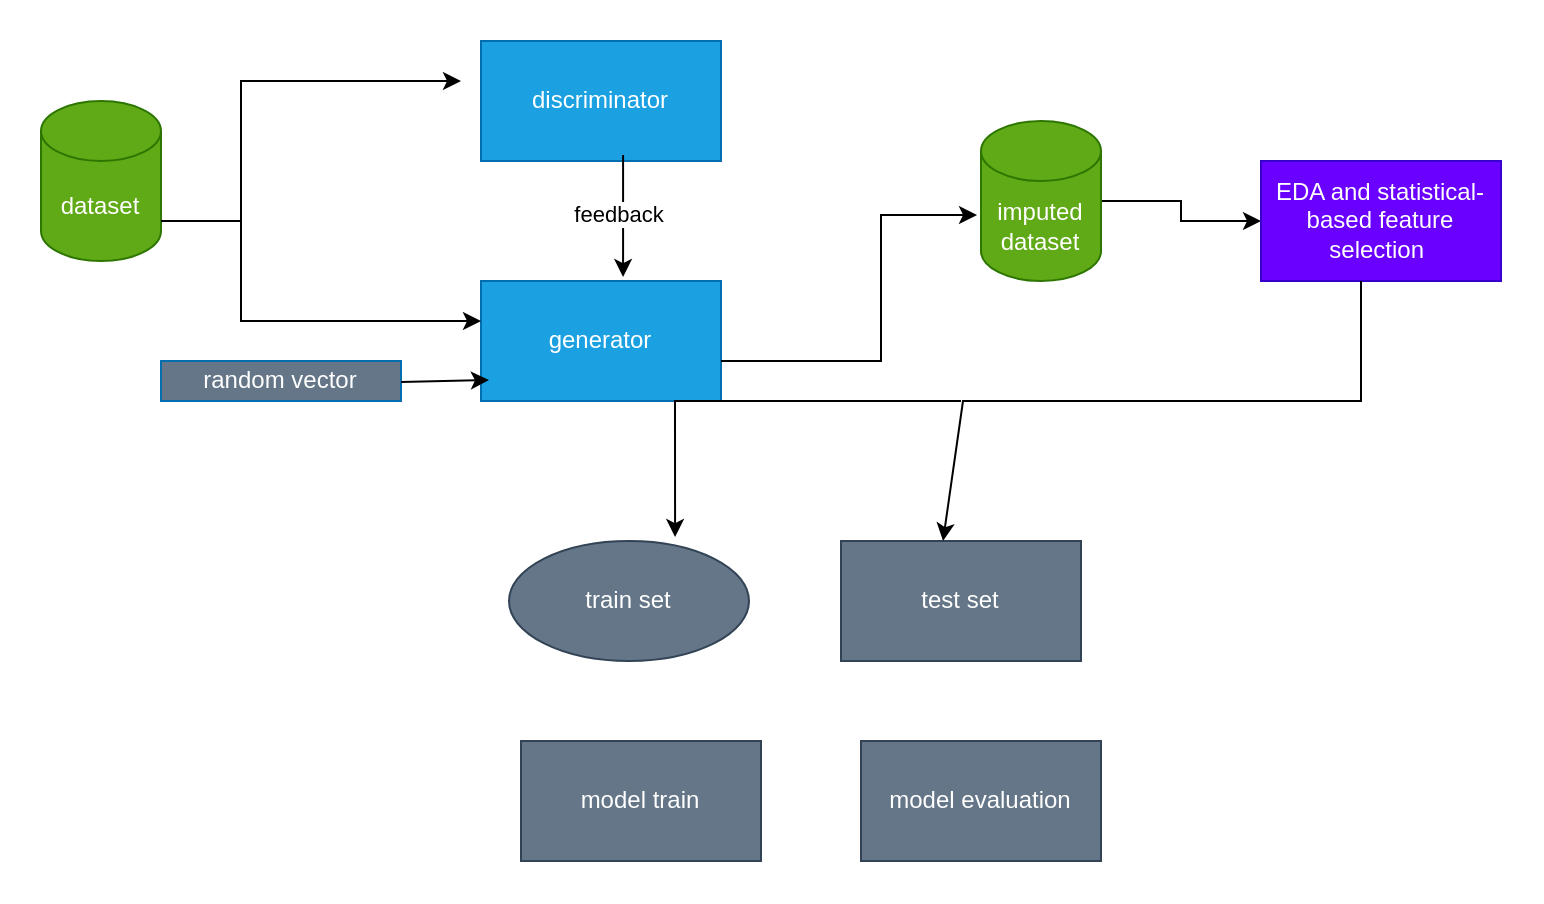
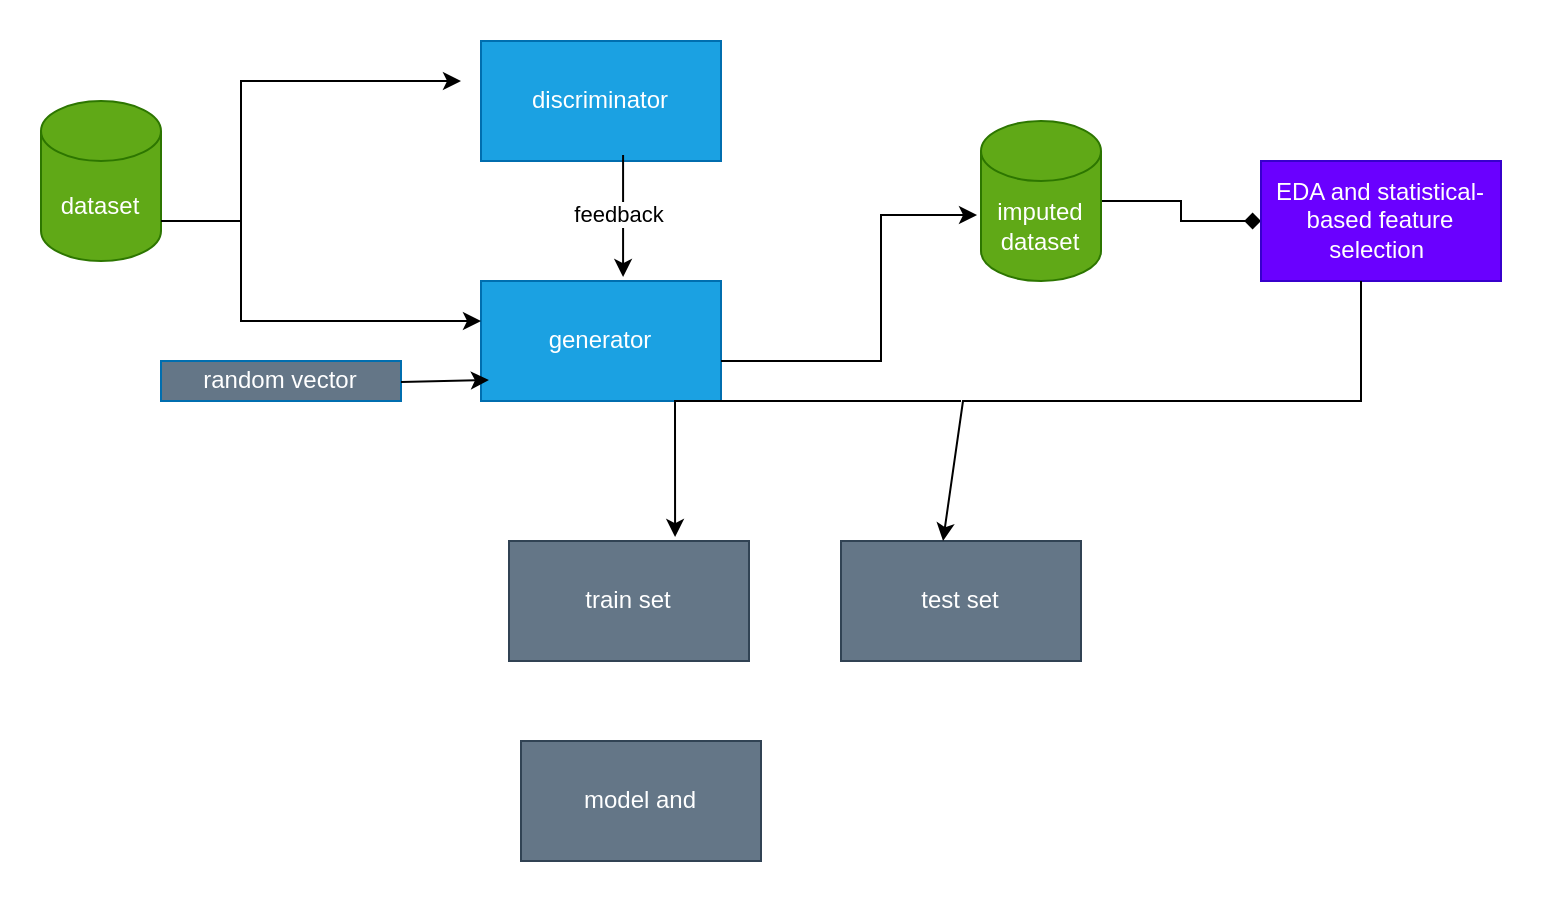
- <mxCell id="6" value="" style="edgeStyle=orthogonalEdgeStyle;rounded=0;orthogonalLoop=1;jettySize=auto;html=1;" edge="1" parent="1" source="7" target="15"><mxGeometry relative="1" as="geometry" /></mxCell>
+ <mxCell id="6" value="" style="edgeStyle=orthogonalEdgeStyle;rounded=0;orthogonalLoop=1;jettySize=auto;html=1;endArrow=diamond;" edge="1" parent="1" source="7" target="15"><mxGeometry relative="1" as="geometry" /></mxCell>
- <mxCell id="16" value="train set" style="ellipse;whiteSpace=wrap;html=1;fillColor=#647687;fontColor=#ffffff;strokeColor=#314354;" vertex="1" parent="1"><mxGeometry x="254" y="270" width="120" height="60" as="geometry" /></mxCell>
+ <mxCell id="16" value="train set" style="rounded=0;whiteSpace=wrap;html=1;fillColor=#647687;fontColor=#ffffff;strokeColor=#314354;" vertex="1" parent="1"><mxGeometry x="254" y="270" width="120" height="60" as="geometry" /></mxCell>
- <mxCell id="18" value="model train" style="rounded=0;whiteSpace=wrap;html=1;fillColor=#647687;fontColor=#ffffff;strokeColor=#314354;" vertex="1" parent="1"><mxGeometry x="260" y="370" width="120" height="60" as="geometry" /></mxCell>
+ <mxCell id="18" value="model and" style="rounded=0;whiteSpace=wrap;html=1;fillColor=#647687;fontColor=#ffffff;strokeColor=#314354;" vertex="1" parent="1"><mxGeometry x="260" y="370" width="120" height="60" as="geometry" /></mxCell>
- <mxCell id="19" value="model evaluation" style="rounded=0;whiteSpace=wrap;html=1;fillColor=#647687;fontColor=#ffffff;strokeColor=#314354;" vertex="1" parent="1"><mxGeometry x="430" y="370" width="120" height="60" as="geometry" /></mxCell>
